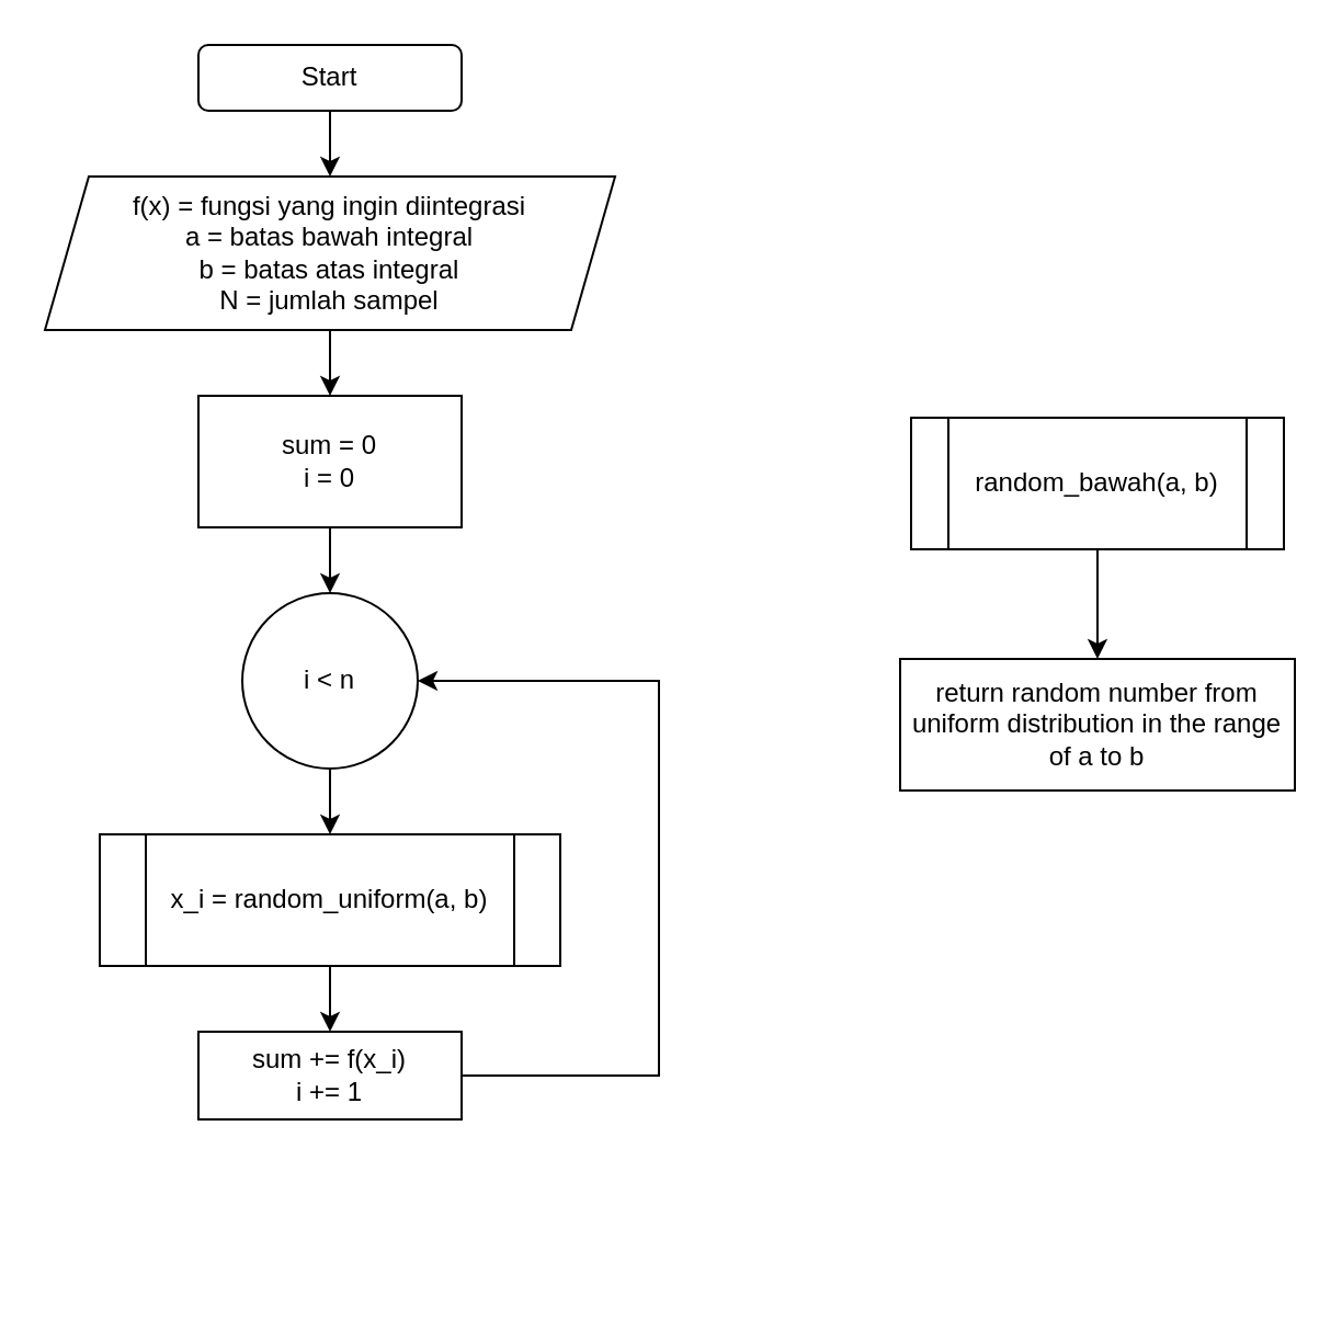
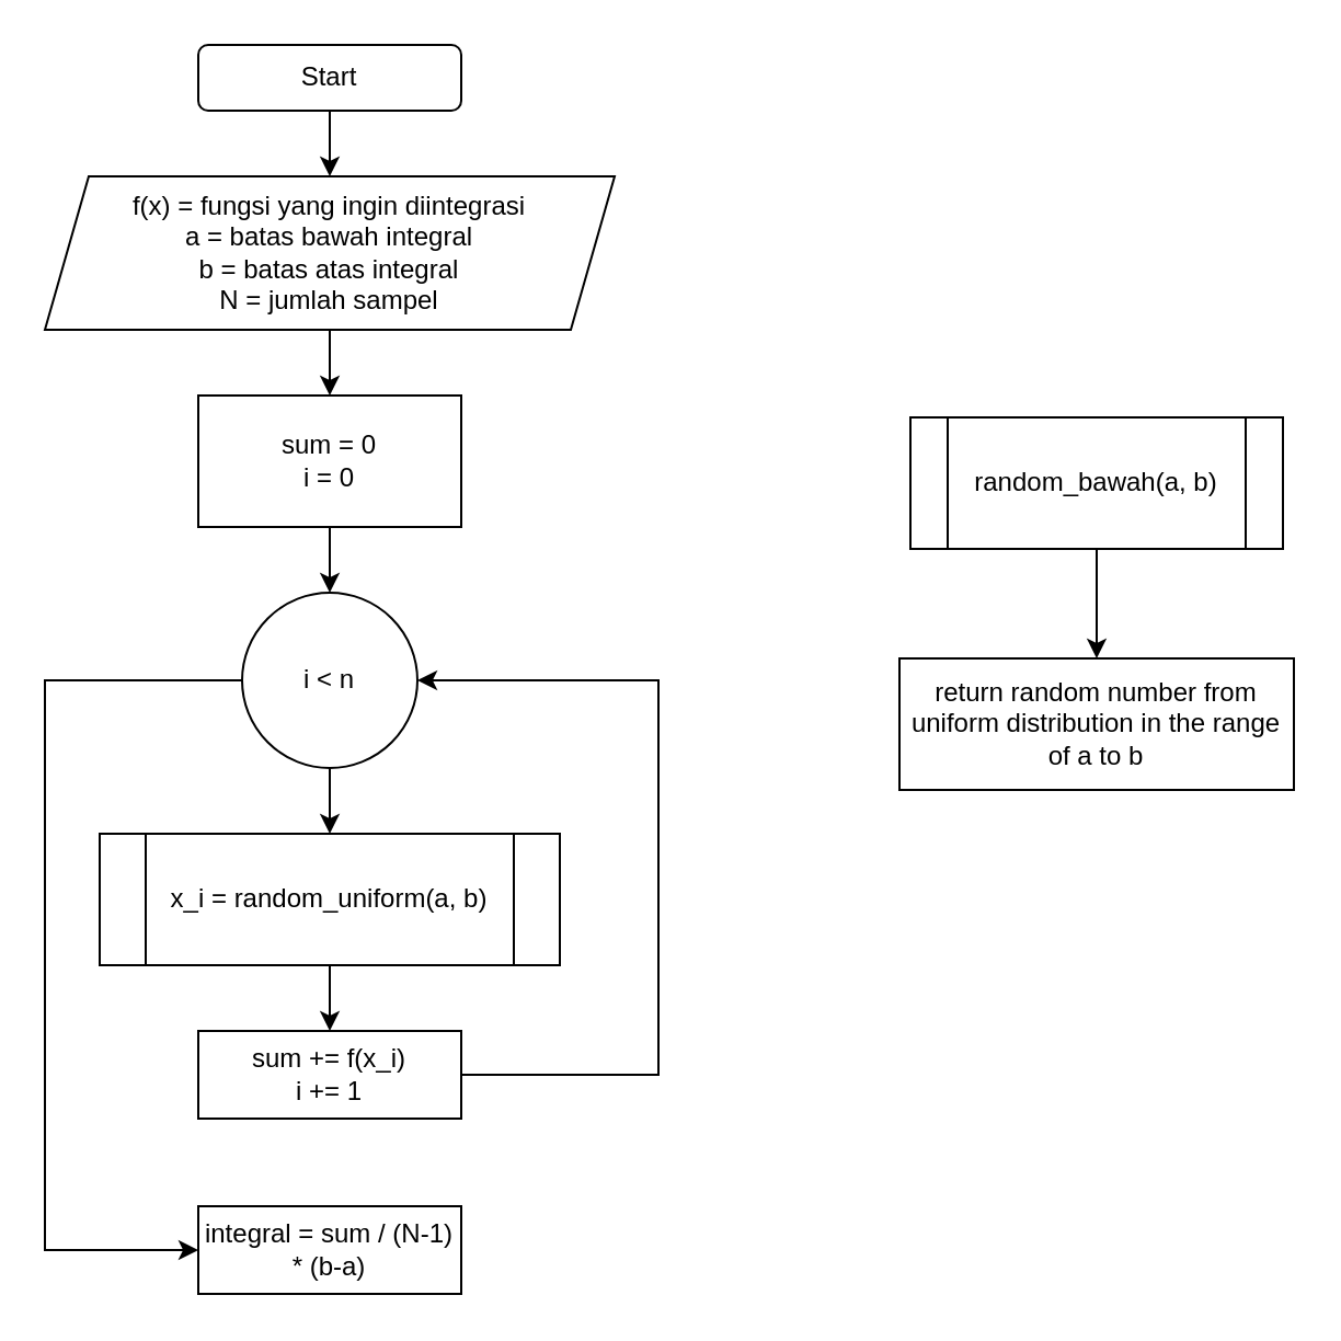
+ <mxCell id="9" style="edgeStyle=orthogonalEdgeStyle;rounded=0;orthogonalLoop=1;jettySize=auto;html=1;entryX=0;entryY=0.5;entryDx=0;entryDy=0;" edge="1" parent="1" source="10" target="13"><mxGeometry relative="1" as="geometry"><Array as="points"><mxPoint x="20" y="310" /><mxPoint x="20" y="570" /></Array></mxGeometry></mxCell>
+ <mxCell id="13" value="integral = sum / (N-1) * (b-a)" style="rounded=0;whiteSpace=wrap;html=1;" vertex="1" parent="1"><mxGeometry x="90" y="550" width="120" height="40" as="geometry" /></mxCell>
